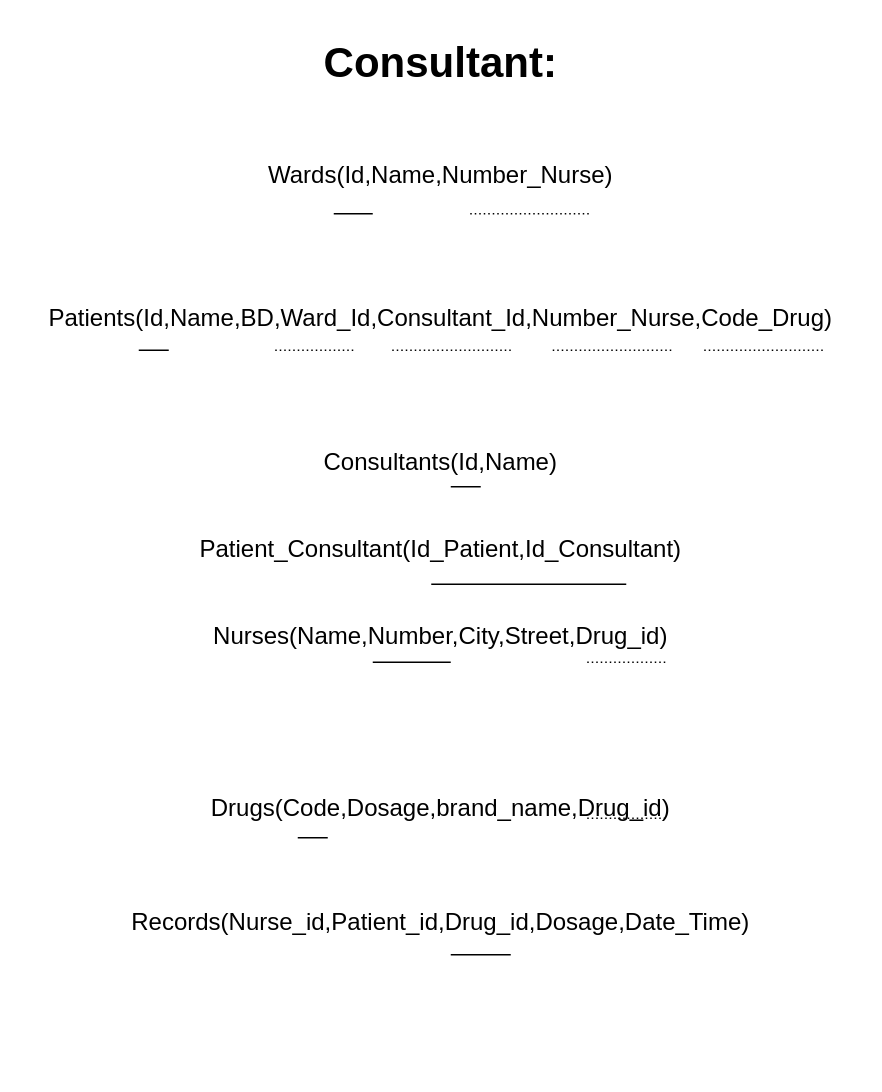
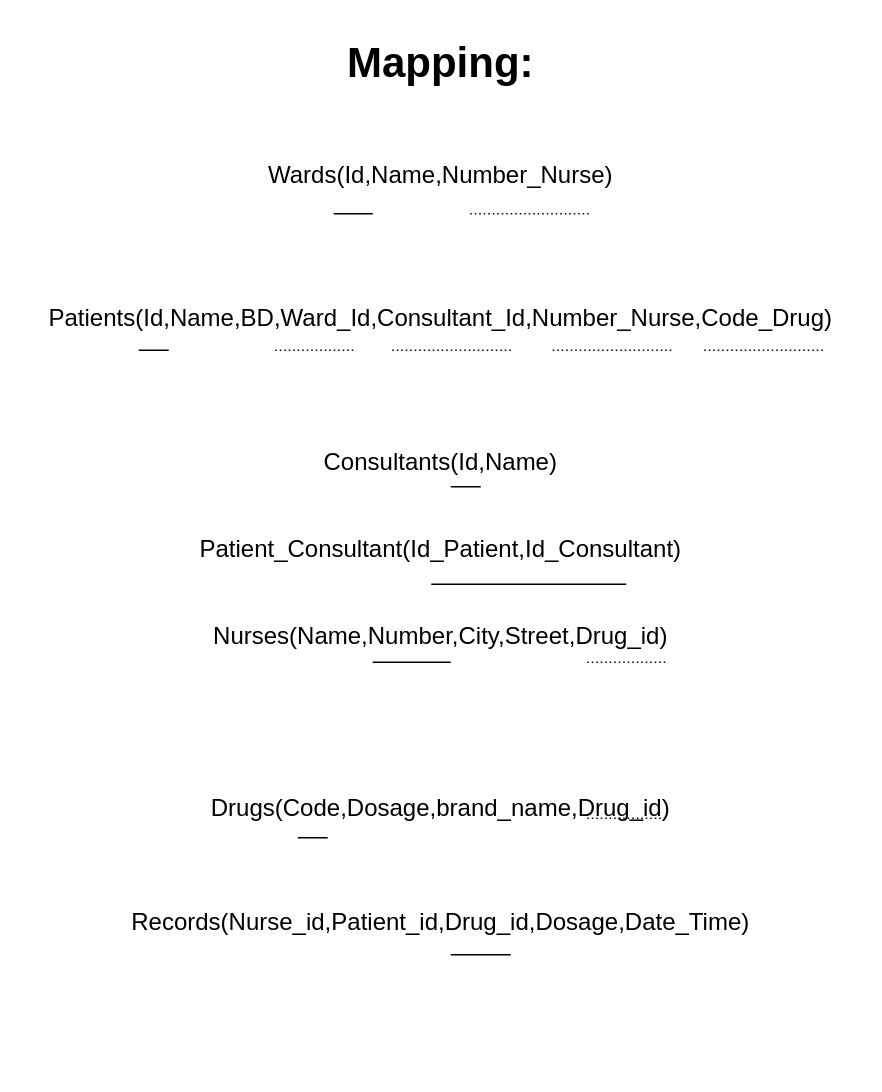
- <mxCell id="2" value="&lt;font style=&quot;font-size: 28px;&quot;&gt;&lt;b&gt;Consultant:&lt;/b&gt;&lt;/font&gt;&lt;div&gt;&lt;font style=&quot;font-size: 28px;&quot;&gt;&lt;b&gt;&lt;br&gt;&lt;/b&gt;&lt;/font&gt;&lt;/div&gt;&lt;div&gt;&lt;font style=&quot;font-size: 28px;&quot;&gt;&lt;b&gt;&lt;br&gt;&lt;/b&gt;&lt;/font&gt;&lt;/div&gt;" style="text;html=1;align=center;verticalAlign=middle;resizable=0;points=[];autosize=1;strokeColor=none;fillColor=none;" parent="1" vertex="1"><mxGeometry x="218" y="20" width="150" height="110" as="geometry" /></mxCell>
+ <mxCell id="2" value="&lt;font style=&quot;font-size: 28px;&quot;&gt;&lt;b&gt;Mapping:&lt;/b&gt;&lt;/font&gt;&lt;div&gt;&lt;font style=&quot;font-size: 28px;&quot;&gt;&lt;b&gt;&lt;br&gt;&lt;/b&gt;&lt;/font&gt;&lt;/div&gt;&lt;div&gt;&lt;font style=&quot;font-size: 28px;&quot;&gt;&lt;b&gt;&lt;br&gt;&lt;/b&gt;&lt;/font&gt;&lt;/div&gt;" style="text;html=1;align=center;verticalAlign=middle;resizable=0;points=[];autosize=1;strokeColor=none;fillColor=none;" parent="1" vertex="1"><mxGeometry x="218" y="20" width="150" height="110" as="geometry" /></mxCell>
